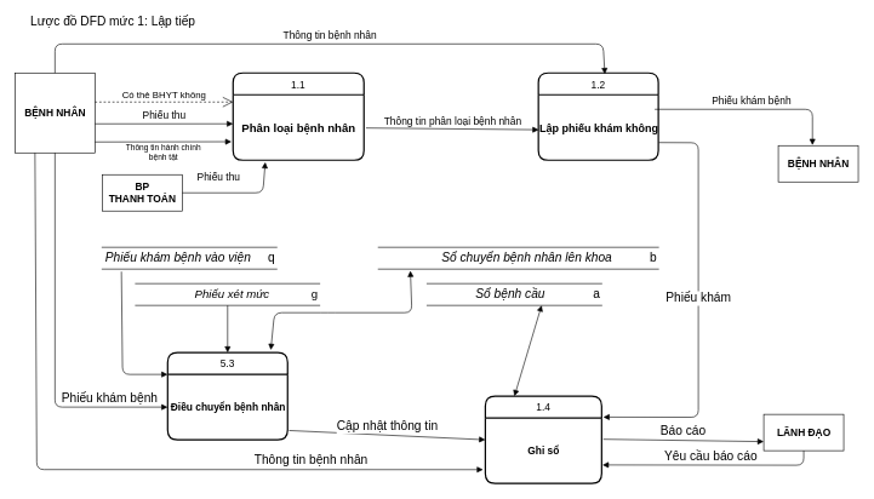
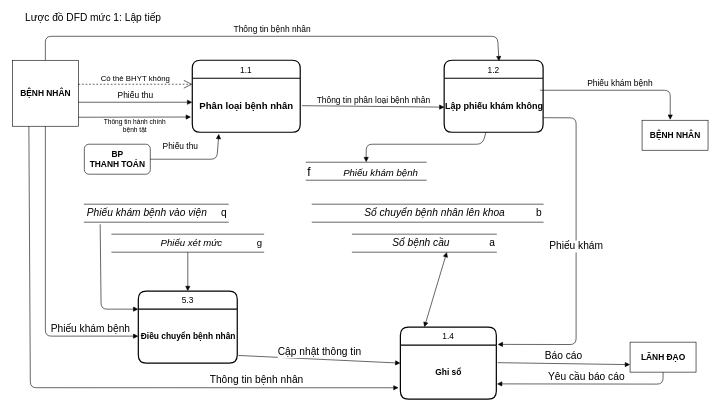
+ <mxCell id="18" value="" style="html=1;verticalAlign=bottom;endArrow=block;fontSize=14;align=center;entryX=0.5;entryY=0;entryDx=0;entryDy=0;" edge="1" parent="1" source="14" target="17"><mxGeometry width="80" relative="1" as="geometry"><mxPoint x="800" y="260" as="sourcePoint" /><mxPoint x="440" y="290" as="targetPoint" /><Array as="points"><mxPoint x="804" y="240" /><mxPoint x="610" y="240" /></Array></mxGeometry></mxCell>
- <mxCell id="5" value="BP &lt;br&gt;THANH TOÁN" style="html=1;align=center;fontSize=14;fontStyle=1" vertex="1" parent="1"><mxGeometry x="140" y="240" width="110" height="50" as="geometry" /></mxCell>
+ <mxCell id="5" value="BP &lt;br&gt;THANH TOÁN" style="html=1;align=center;fontSize=14;fontStyle=1;rounded=1;" vertex="1" parent="1"><mxGeometry x="140" y="240" width="110" height="50" as="geometry" /></mxCell>
+ <mxCell id="17" value="&lt;font style=&quot;font-size: 20px&quot;&gt;f&amp;nbsp;&lt;/font&gt;&lt;font style=&quot;font-size: 16px&quot;&gt; &amp;nbsp; &amp;nbsp; &amp;nbsp; &amp;nbsp; &amp;nbsp;&amp;nbsp;&lt;i&gt;Phiếu khám bệnh&lt;/i&gt;&lt;/font&gt;" style="shape=partialRectangle;whiteSpace=wrap;html=1;left=0;right=0;fillColor=none;fontSize=14;align=left;" vertex="1" parent="1"><mxGeometry x="510" y="270" width="200" height="30" as="geometry" /></mxCell>
- <mxCell id="27" value="" style="endArrow=block;startArrow=block;endFill=1;startFill=1;html=1;fontSize=17;align=center;exitX=0.86;exitY=-0.03;exitDx=0;exitDy=0;exitPerimeter=0;entryX=0.114;entryY=1.075;entryDx=0;entryDy=0;entryPerimeter=0;" edge="1" parent="1" source="36" target="20"><mxGeometry width="160" relative="1" as="geometry"><mxPoint x="490" y="560" as="sourcePoint" /><mxPoint x="590" y="374" as="targetPoint" /><Array as="points"><mxPoint x="377" y="430" /><mxPoint x="450" y="430" /><mxPoint x="566" y="430" /></Array></mxGeometry></mxCell>
